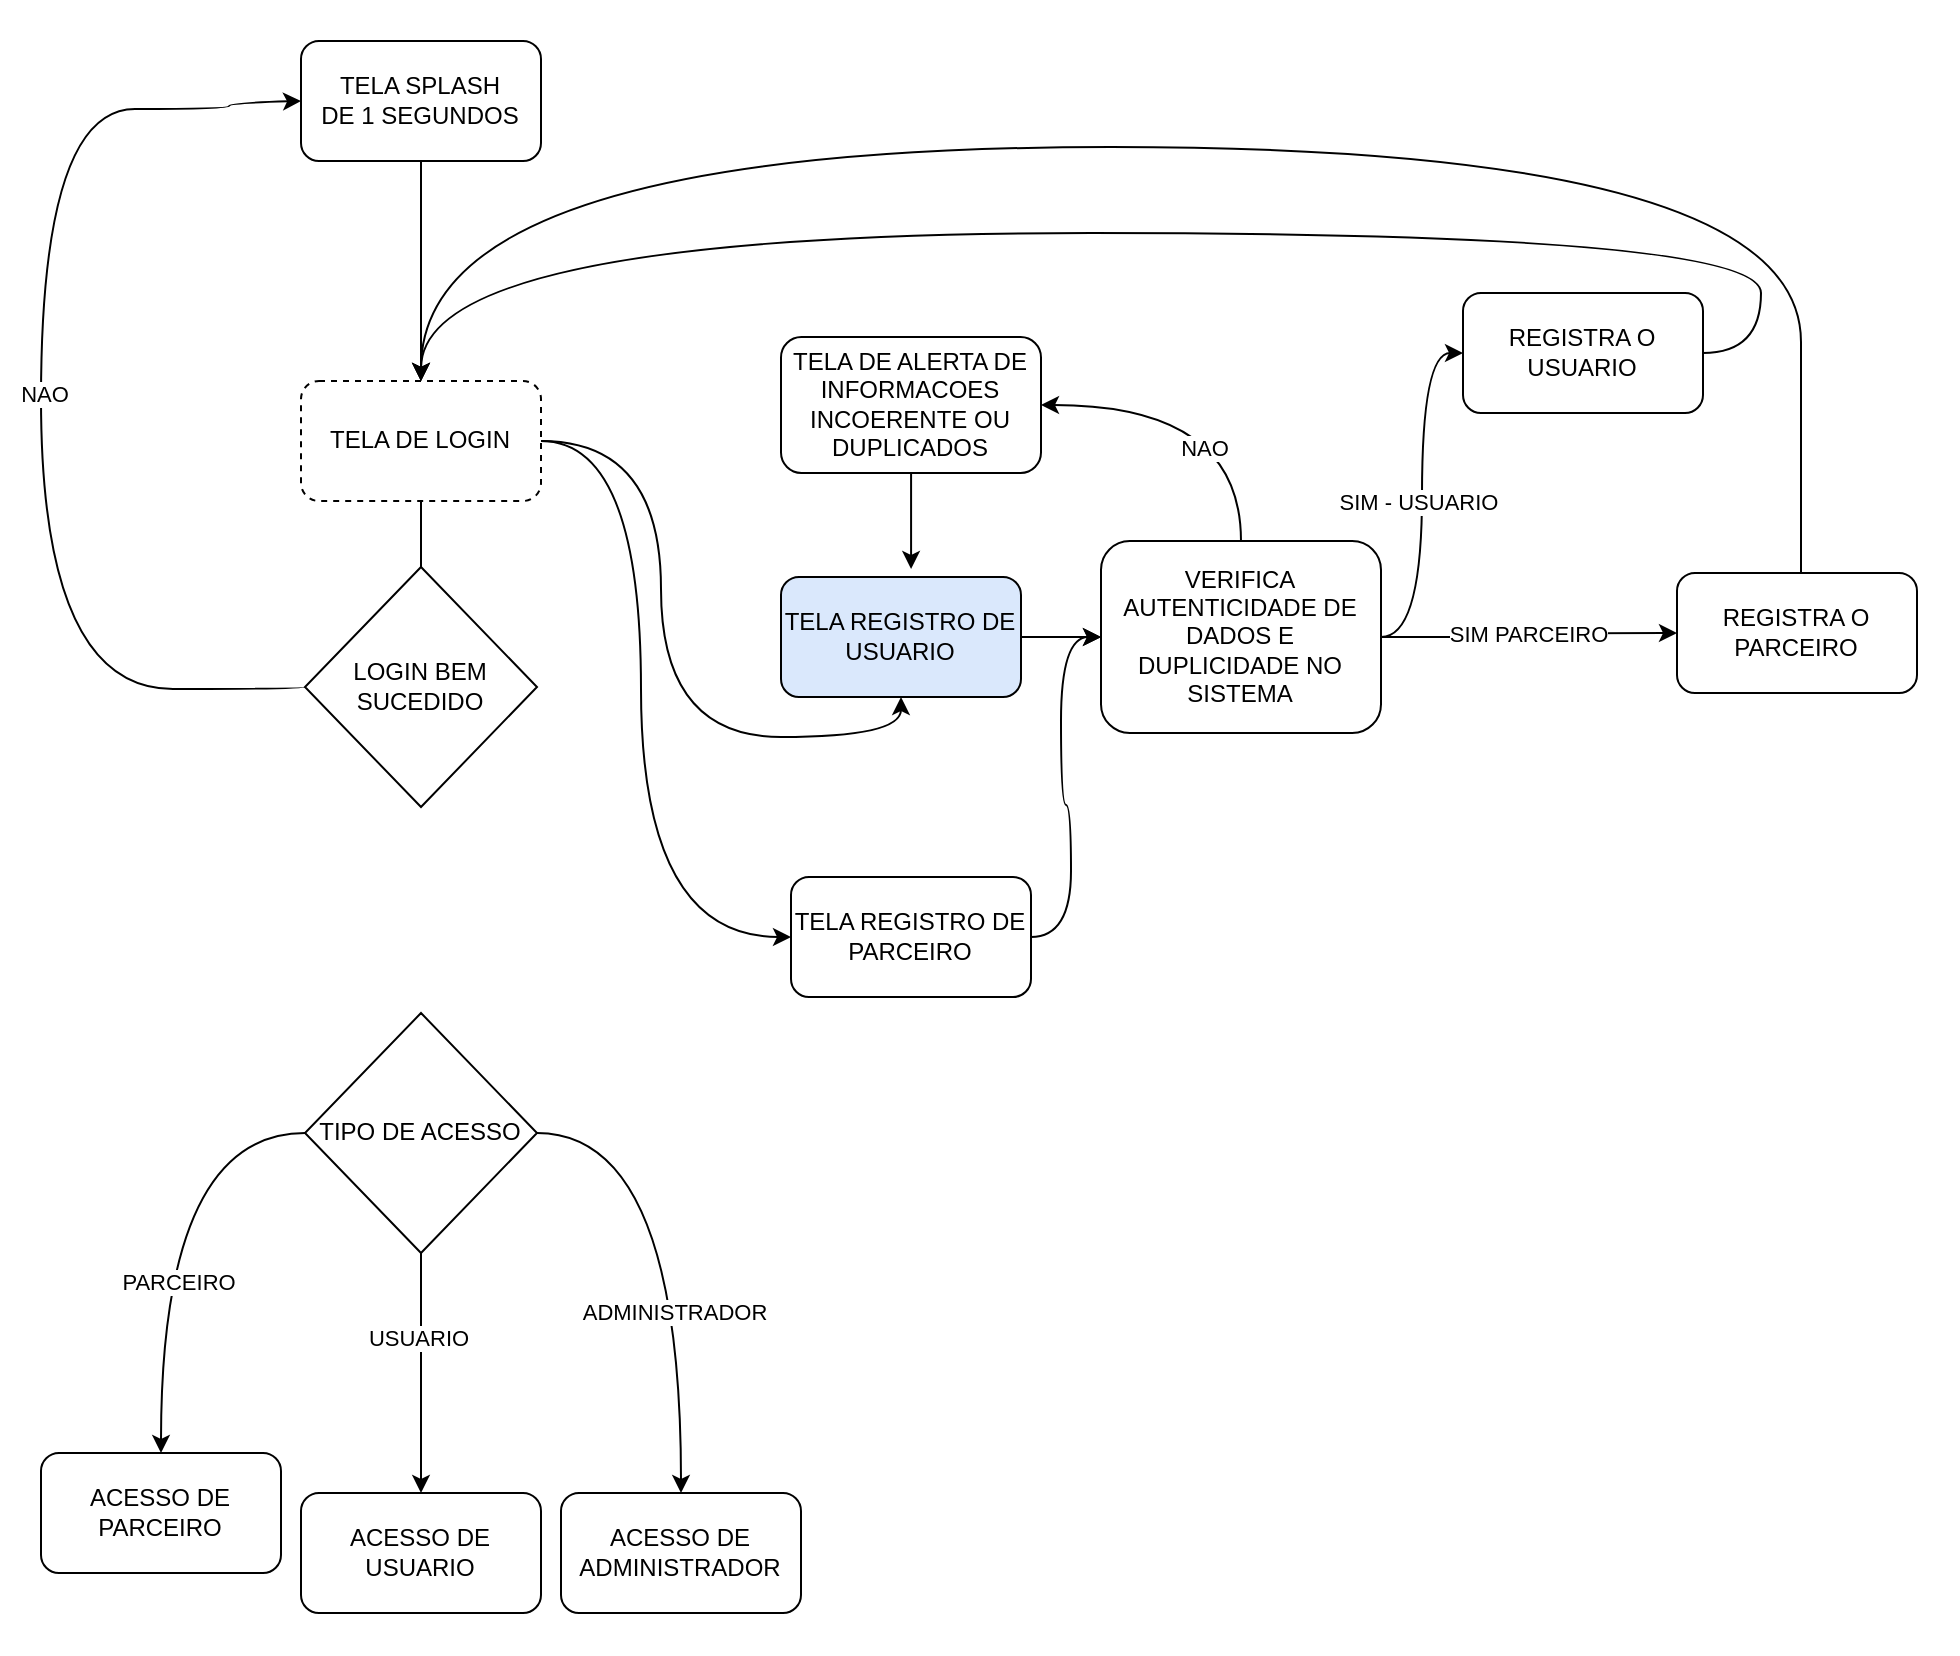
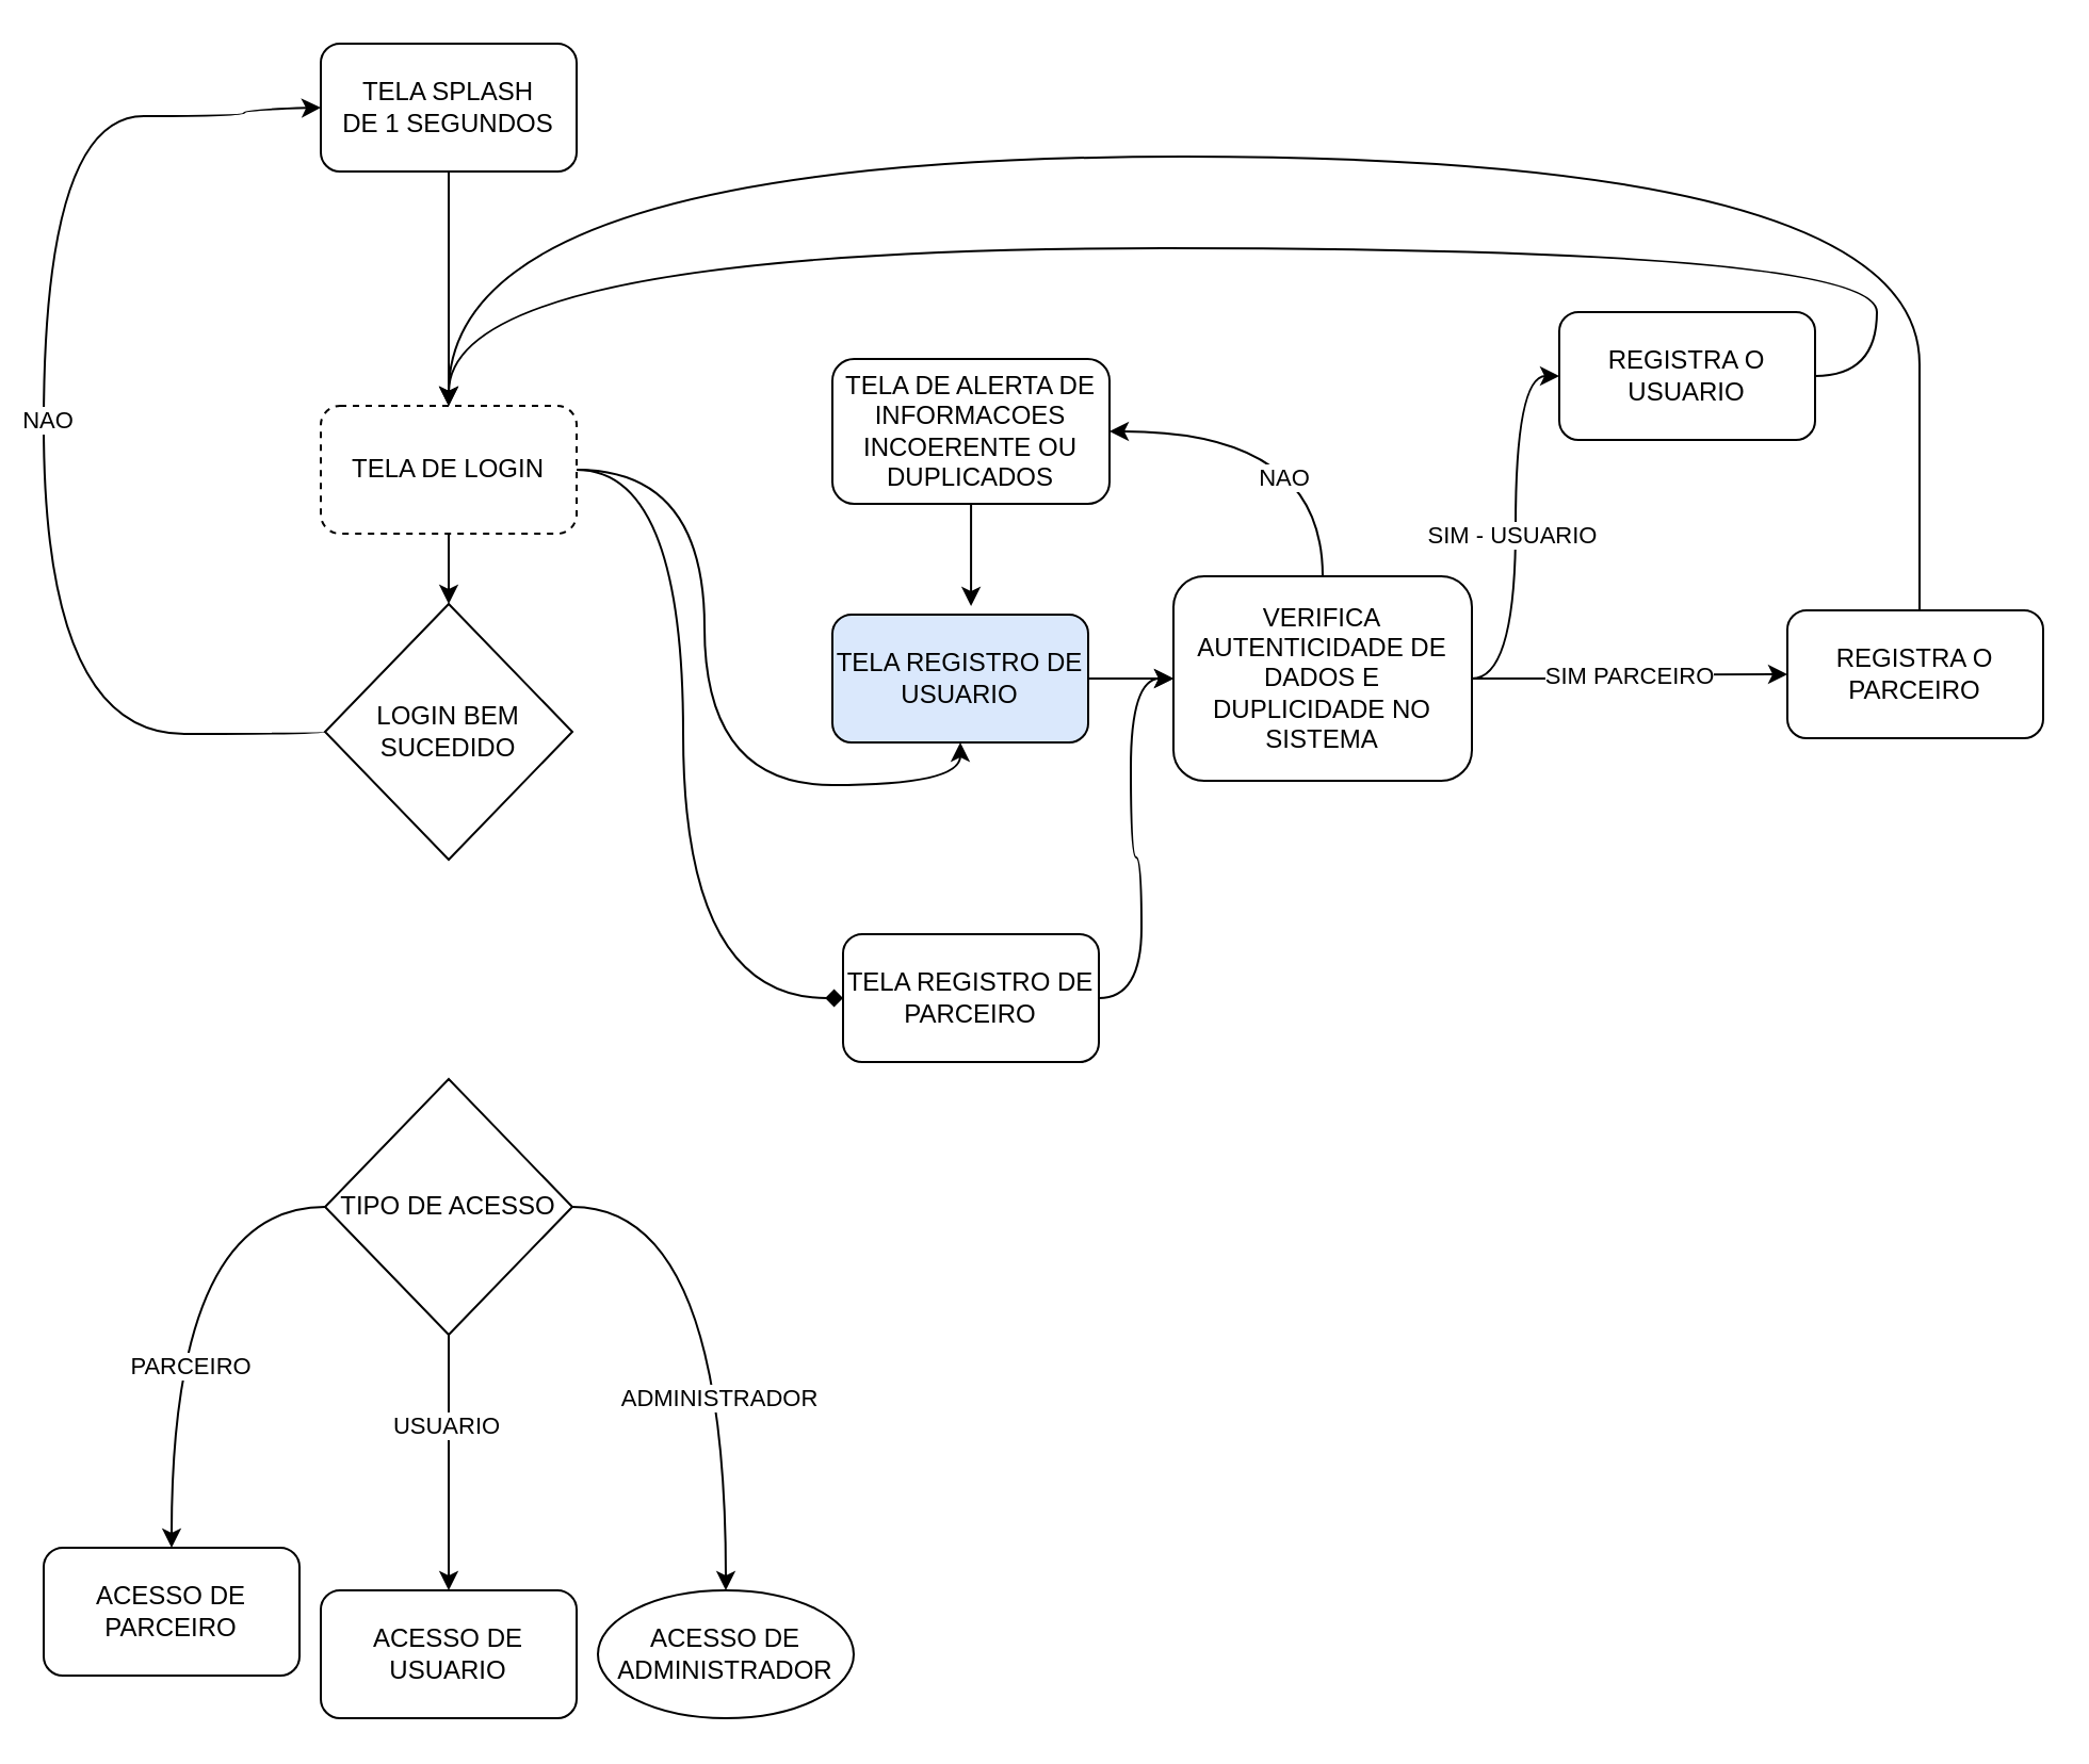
- <mxCell id="4" style="edgeStyle=orthogonalEdgeStyle;rounded=0;orthogonalLoop=1;jettySize=auto;html=1;entryX=0.5;entryY=0;entryDx=0;entryDy=0;endArrow=none;" parent="1" source="7" target="10" edge="1"><mxGeometry relative="1" as="geometry" /></mxCell>
+ <mxCell id="4" style="edgeStyle=orthogonalEdgeStyle;rounded=0;orthogonalLoop=1;jettySize=auto;html=1;entryX=0.5;entryY=0;entryDx=0;entryDy=0;" parent="1" source="7" target="10" edge="1"><mxGeometry relative="1" as="geometry" /></mxCell>
- <mxCell id="6" style="edgeStyle=orthogonalEdgeStyle;curved=1;rounded=0;orthogonalLoop=1;jettySize=auto;html=1;entryX=0;entryY=0.5;entryDx=0;entryDy=0;" parent="1" source="7" target="35" edge="1"><mxGeometry relative="1" as="geometry"><Array as="points"><mxPoint x="320" y="220" /><mxPoint x="320" y="468" /></Array></mxGeometry></mxCell>
+ <mxCell id="6" style="edgeStyle=orthogonalEdgeStyle;curved=1;rounded=0;orthogonalLoop=1;jettySize=auto;html=1;entryX=0;entryY=0.5;entryDx=0;entryDy=0;endArrow=diamond;" parent="1" source="7" target="35" edge="1"><mxGeometry relative="1" as="geometry"><Array as="points"><mxPoint x="320" y="220" /><mxPoint x="320" y="468" /></Array></mxGeometry></mxCell>
- <mxCell id="12" value="ACESSO DE ADMINISTRADOR" style="rounded=1;whiteSpace=wrap;html=1;" parent="1" vertex="1"><mxGeometry x="280" y="746" width="120" height="60" as="geometry" /></mxCell>
+ <mxCell id="12" value="ACESSO DE ADMINISTRADOR" style="ellipse;whiteSpace=wrap;html=1;" parent="1" vertex="1"><mxGeometry x="280" y="746" width="120" height="60" as="geometry" /></mxCell>
